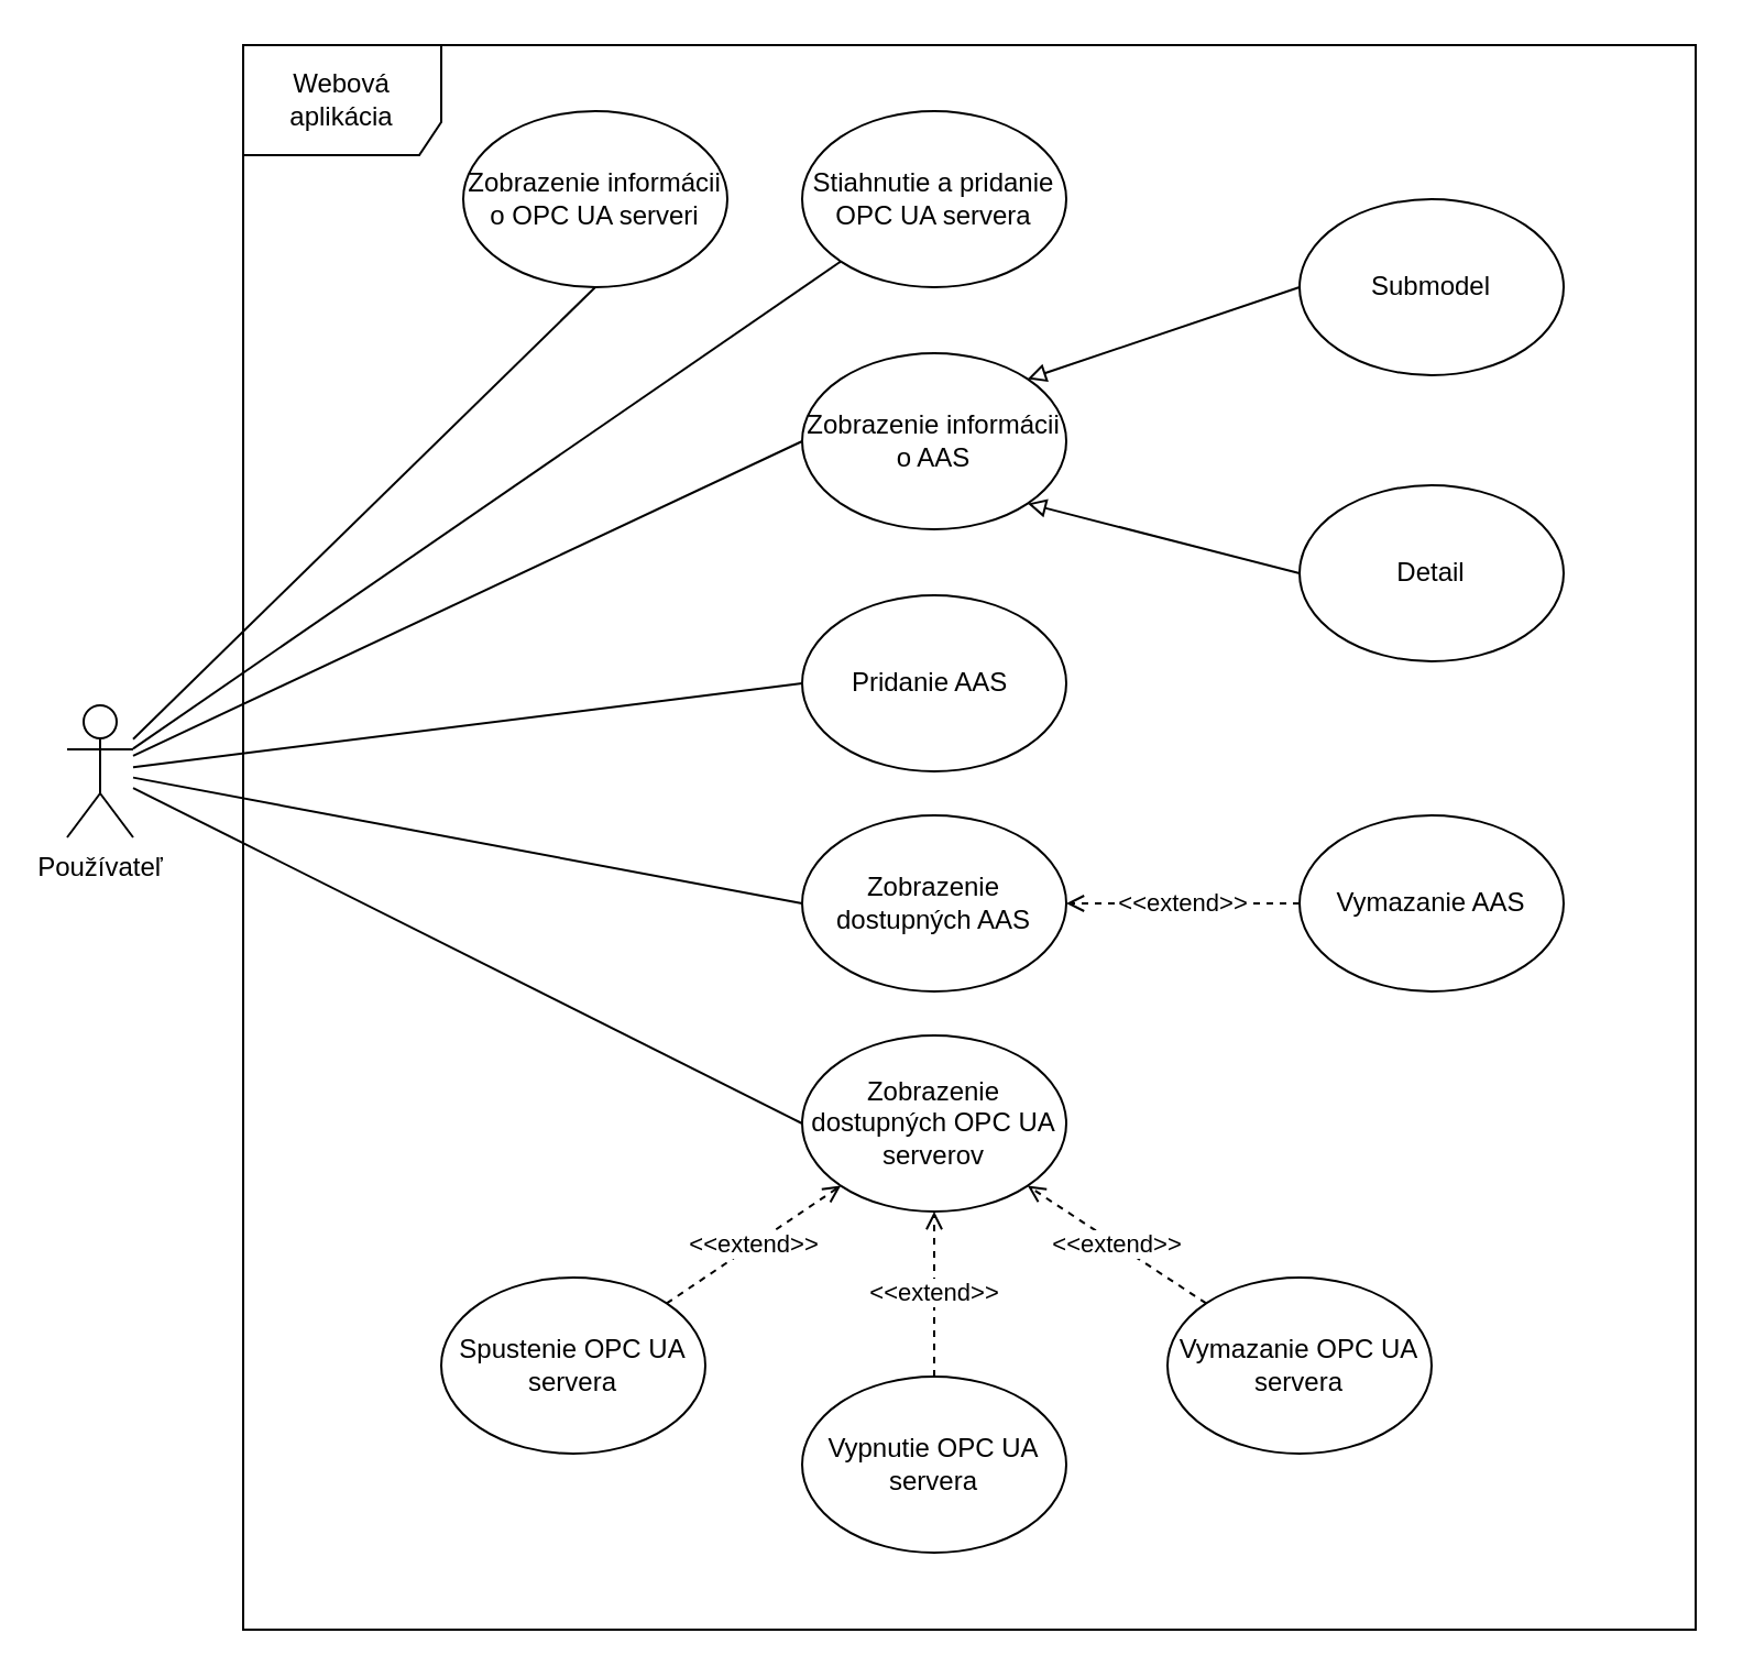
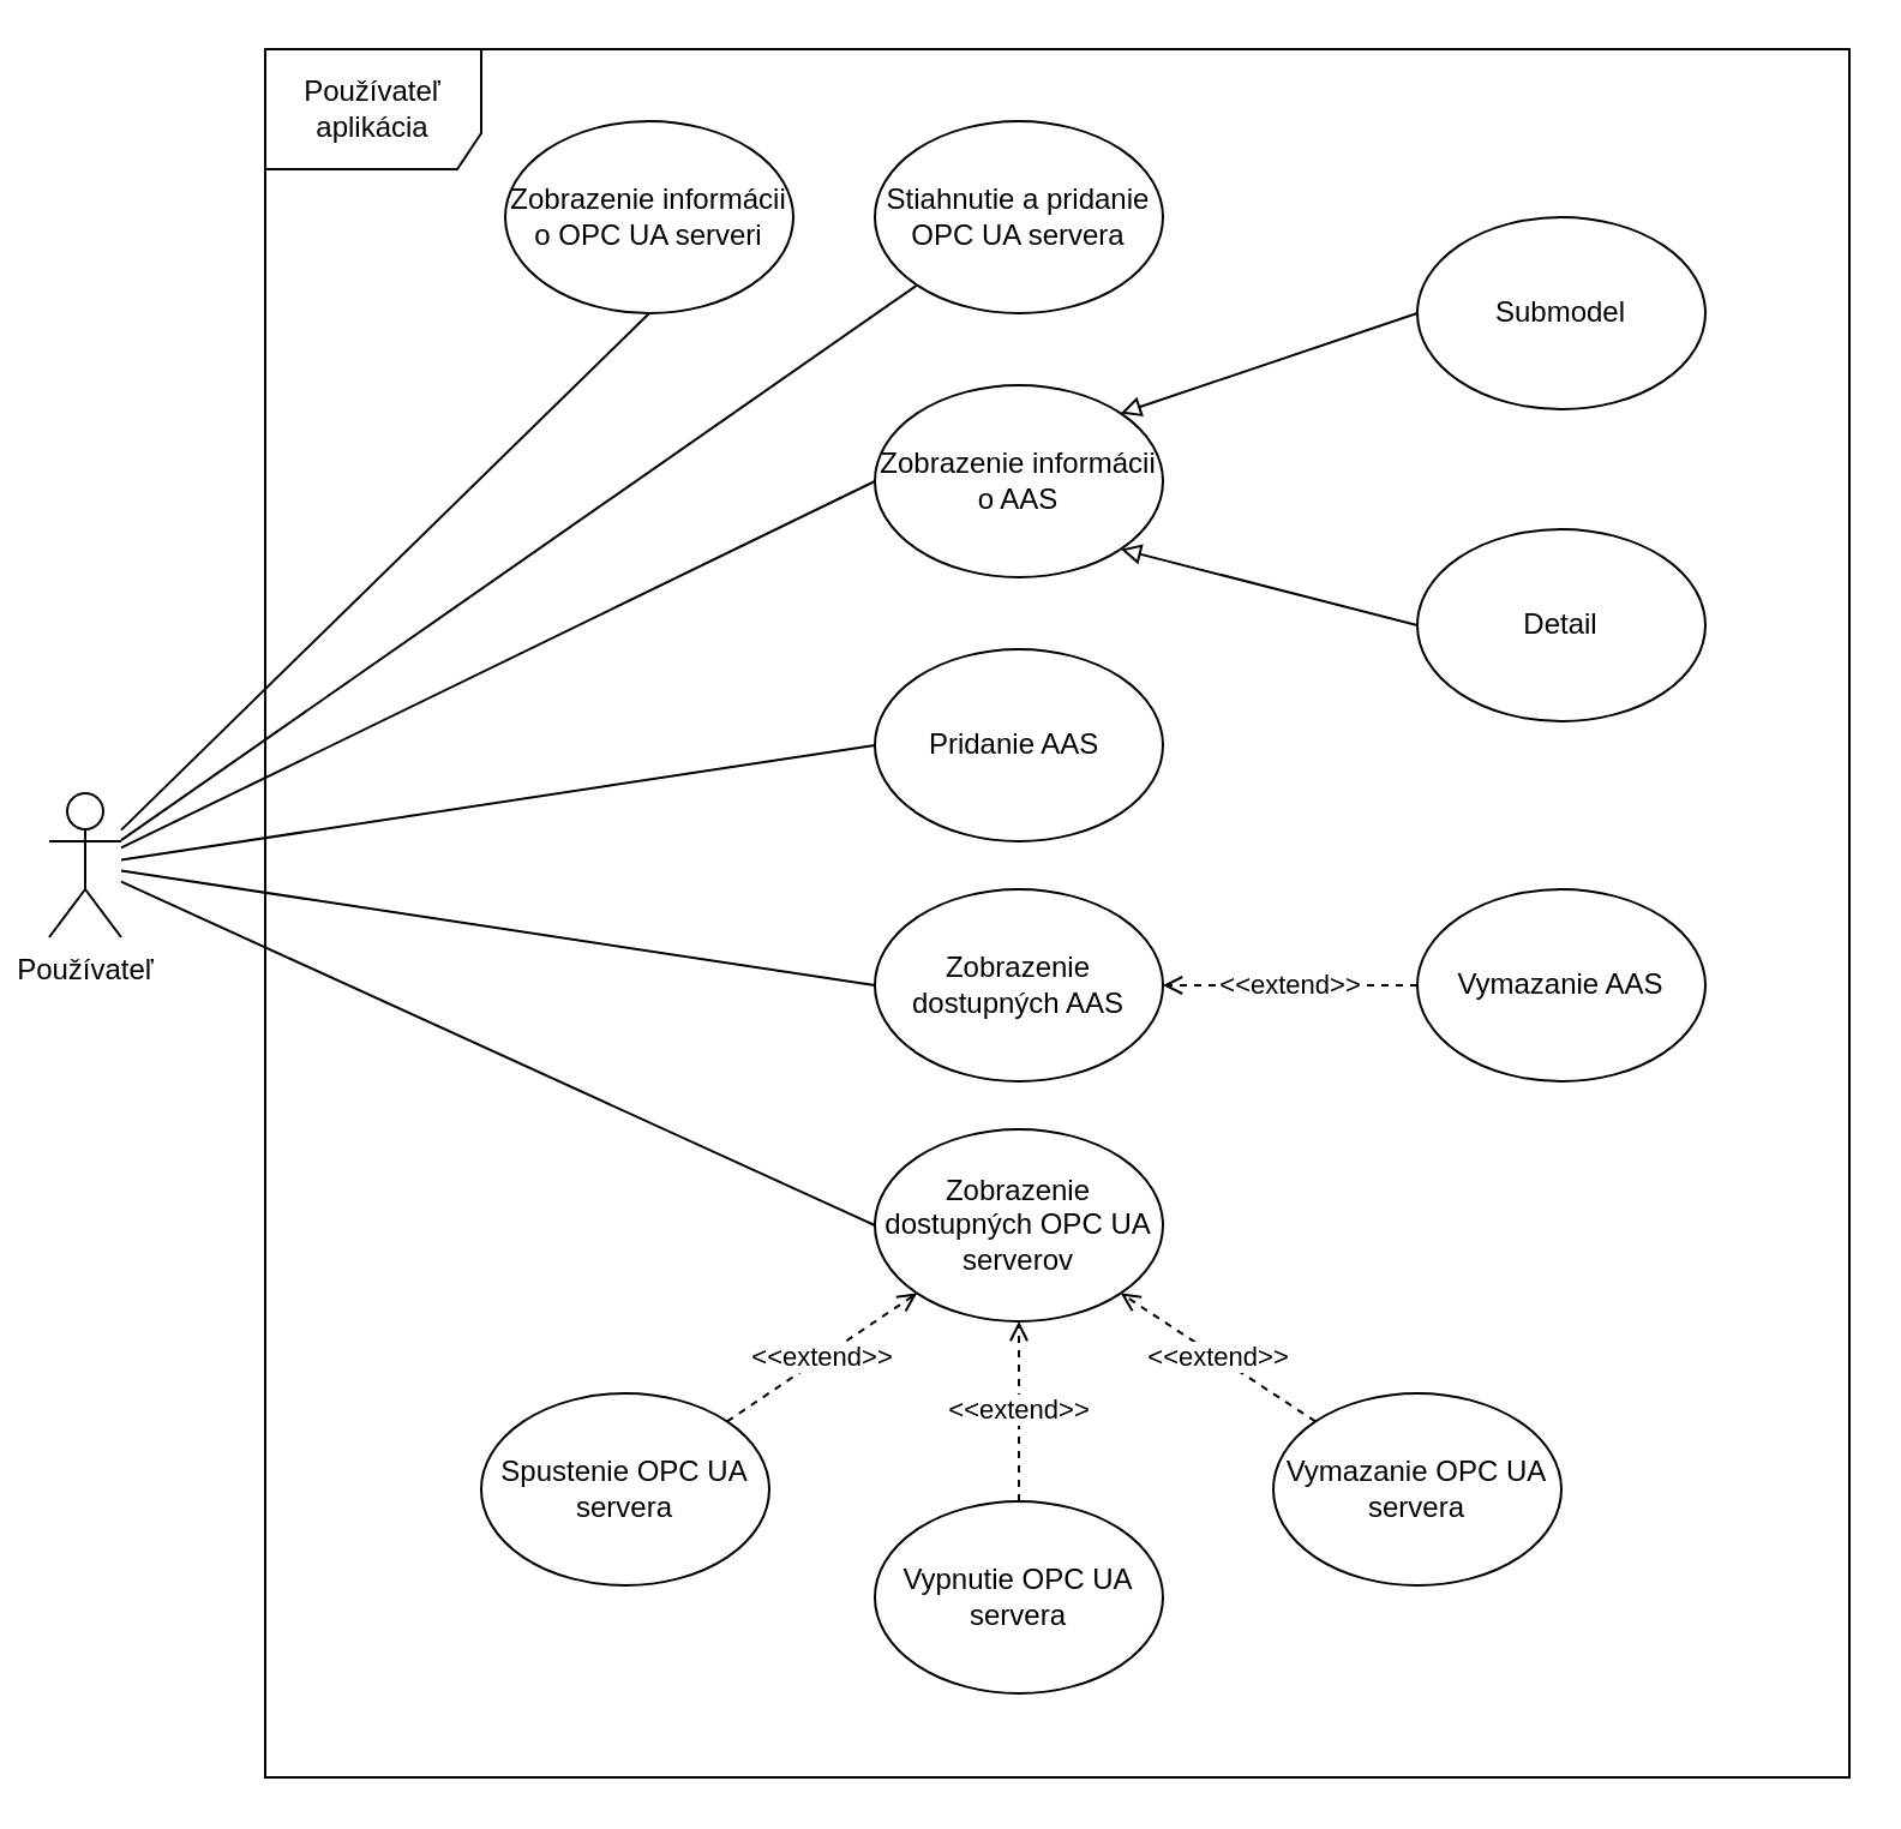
- <mxCell id="27" value="Webová aplikácia" style="shape=umlFrame;whiteSpace=wrap;html=1;pointerEvents=0;width=90;height=50;" vertex="1" parent="1"><mxGeometry x="110" y="20" width="660" height="720" as="geometry" /></mxCell>
+ <mxCell id="27" value="Používateľ aplikácia" style="shape=umlFrame;whiteSpace=wrap;html=1;pointerEvents=0;width=90;height=50;" vertex="1" parent="1"><mxGeometry x="110" y="20" width="660" height="720" as="geometry" /></mxCell>
- <mxCell id="2" value="Používateľ" style="shape=umlActor;verticalLabelPosition=bottom;verticalAlign=top;html=1;outlineConnect=0;" vertex="1" parent="1"><mxGeometry x="30" y="320" width="30" height="60" as="geometry" /></mxCell>
+ <mxCell id="2" value="Používateľ" style="shape=umlActor;verticalLabelPosition=bottom;verticalAlign=top;html=1;outlineConnect=0;" vertex="1" parent="1"><mxGeometry x="20" y="330" width="30" height="60" as="geometry" /></mxCell>
